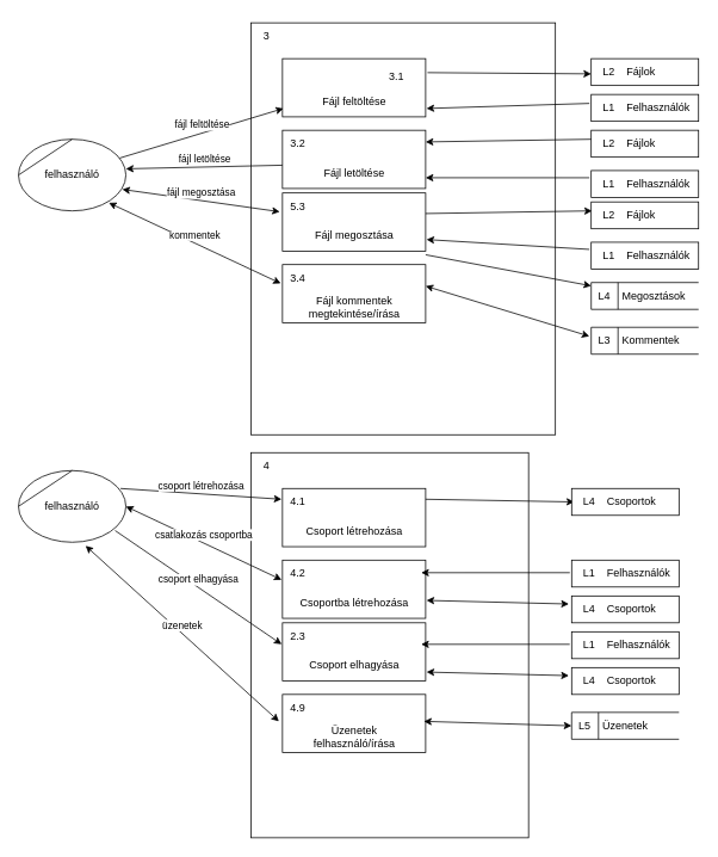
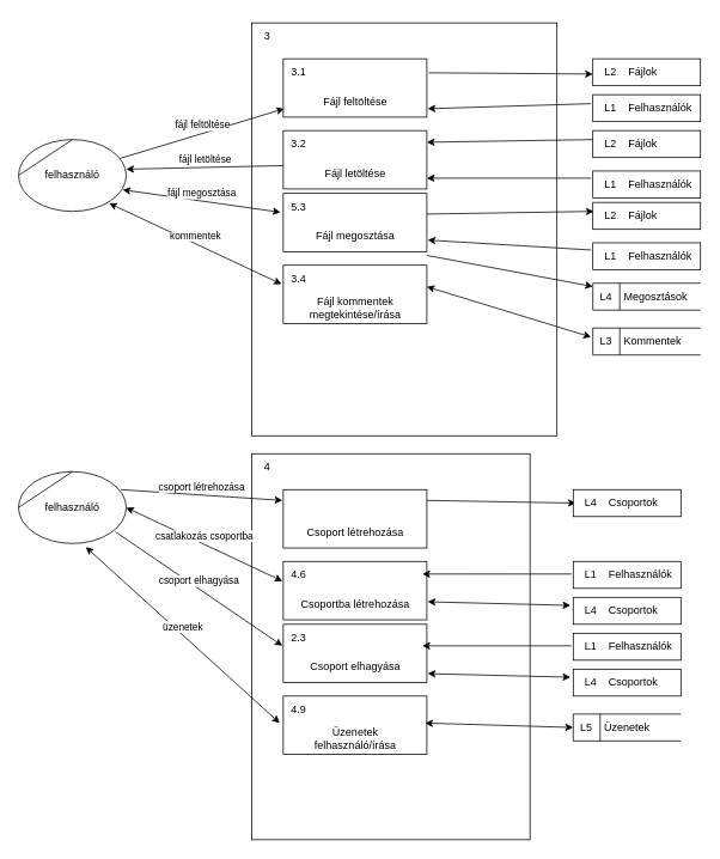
- <mxCell id="10" value="3.1" style="text;html=1;strokeColor=none;fillColor=none;align=center;verticalAlign=middle;whiteSpace=wrap;rounded=0;connectable=0;allowArrows=0;editable=1;movable=0;resizable=0;rotatable=0;deletable=0;locked=0;cloneable=0;" vertex="1" parent="9"><mxGeometry x="110" y="5" width="35" height="30" as="geometry" /></mxCell>
+ <mxCell id="10" value="3.1" style="text;html=1;strokeColor=none;fillColor=none;align=center;verticalAlign=middle;whiteSpace=wrap;rounded=0;connectable=0;allowArrows=0;editable=1;movable=0;resizable=0;rotatable=0;deletable=0;locked=0;cloneable=0;" vertex="1" parent="9"><mxGeometry width="35" height="30" as="geometry" /></mxCell>
- <mxCell id="33" value="4.1" style="text;html=1;strokeColor=none;fillColor=none;align=center;verticalAlign=middle;whiteSpace=wrap;rounded=0;connectable=0;allowArrows=0;editable=1;movable=0;resizable=0;rotatable=0;deletable=0;locked=0;cloneable=0;" vertex="1" parent="32"><mxGeometry width="35" height="30" as="geometry" /></mxCell>
- <mxCell id="36" value="4.2" style="text;html=1;strokeColor=none;fillColor=none;align=center;verticalAlign=middle;whiteSpace=wrap;rounded=0;connectable=0;allowArrows=0;editable=1;movable=0;resizable=0;rotatable=0;deletable=0;locked=0;cloneable=0;" vertex="1" parent="35"><mxGeometry width="35" height="30" as="geometry" /></mxCell>
+ <mxCell id="36" value="4.6" style="text;html=1;strokeColor=none;fillColor=none;align=center;verticalAlign=middle;whiteSpace=wrap;rounded=0;connectable=0;allowArrows=0;editable=1;movable=0;resizable=0;rotatable=0;deletable=0;locked=0;cloneable=0;" vertex="1" parent="35"><mxGeometry width="35" height="30" as="geometry" /></mxCell>
